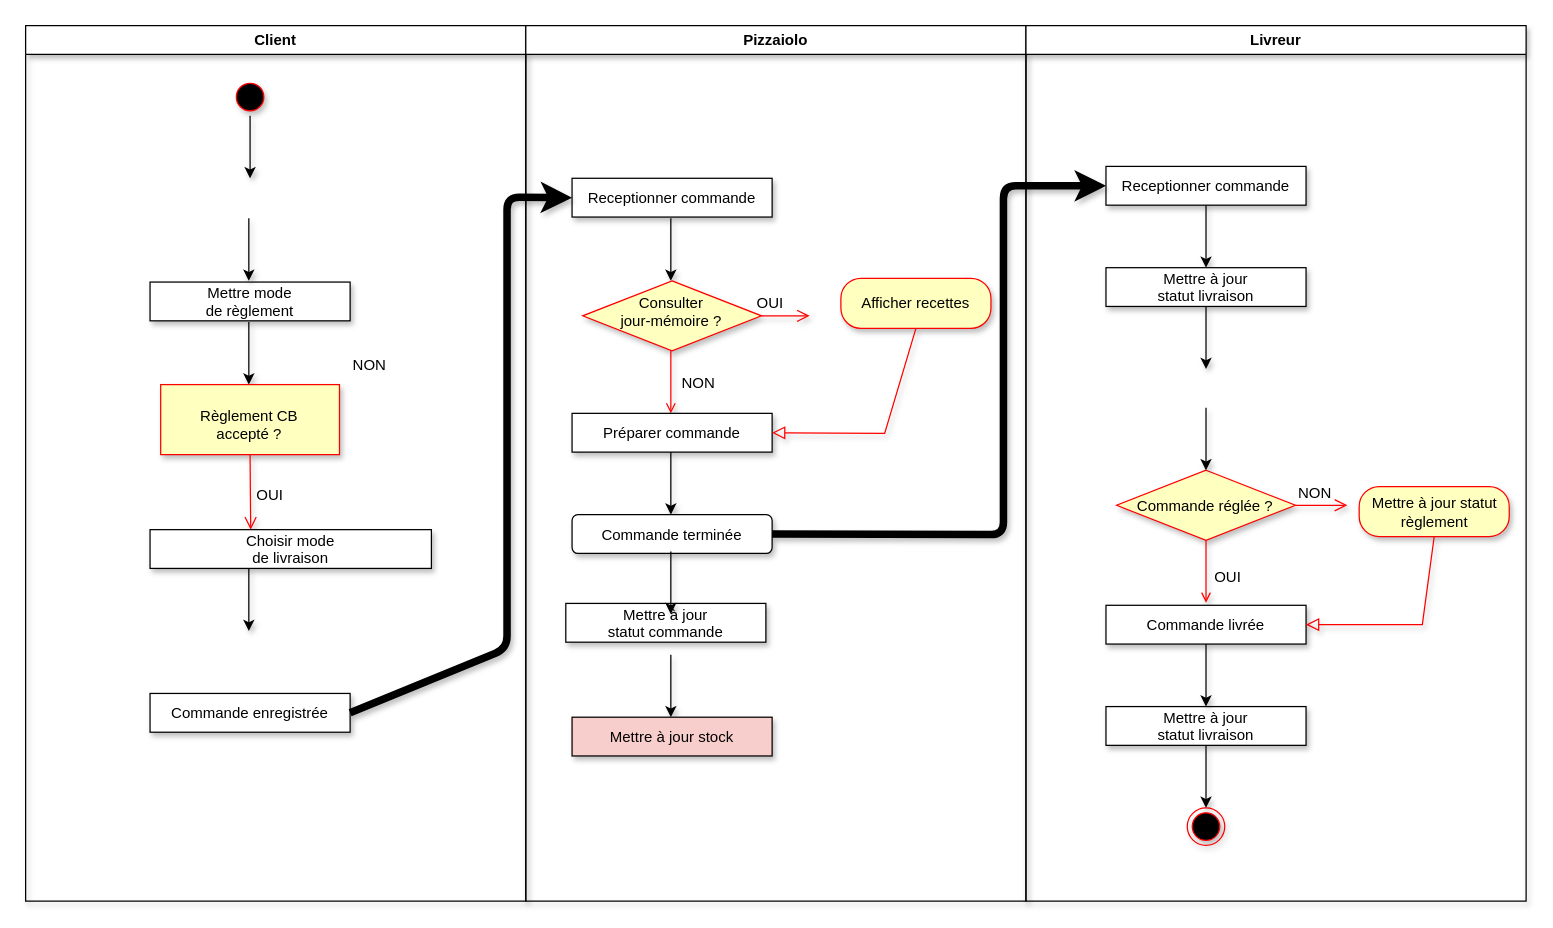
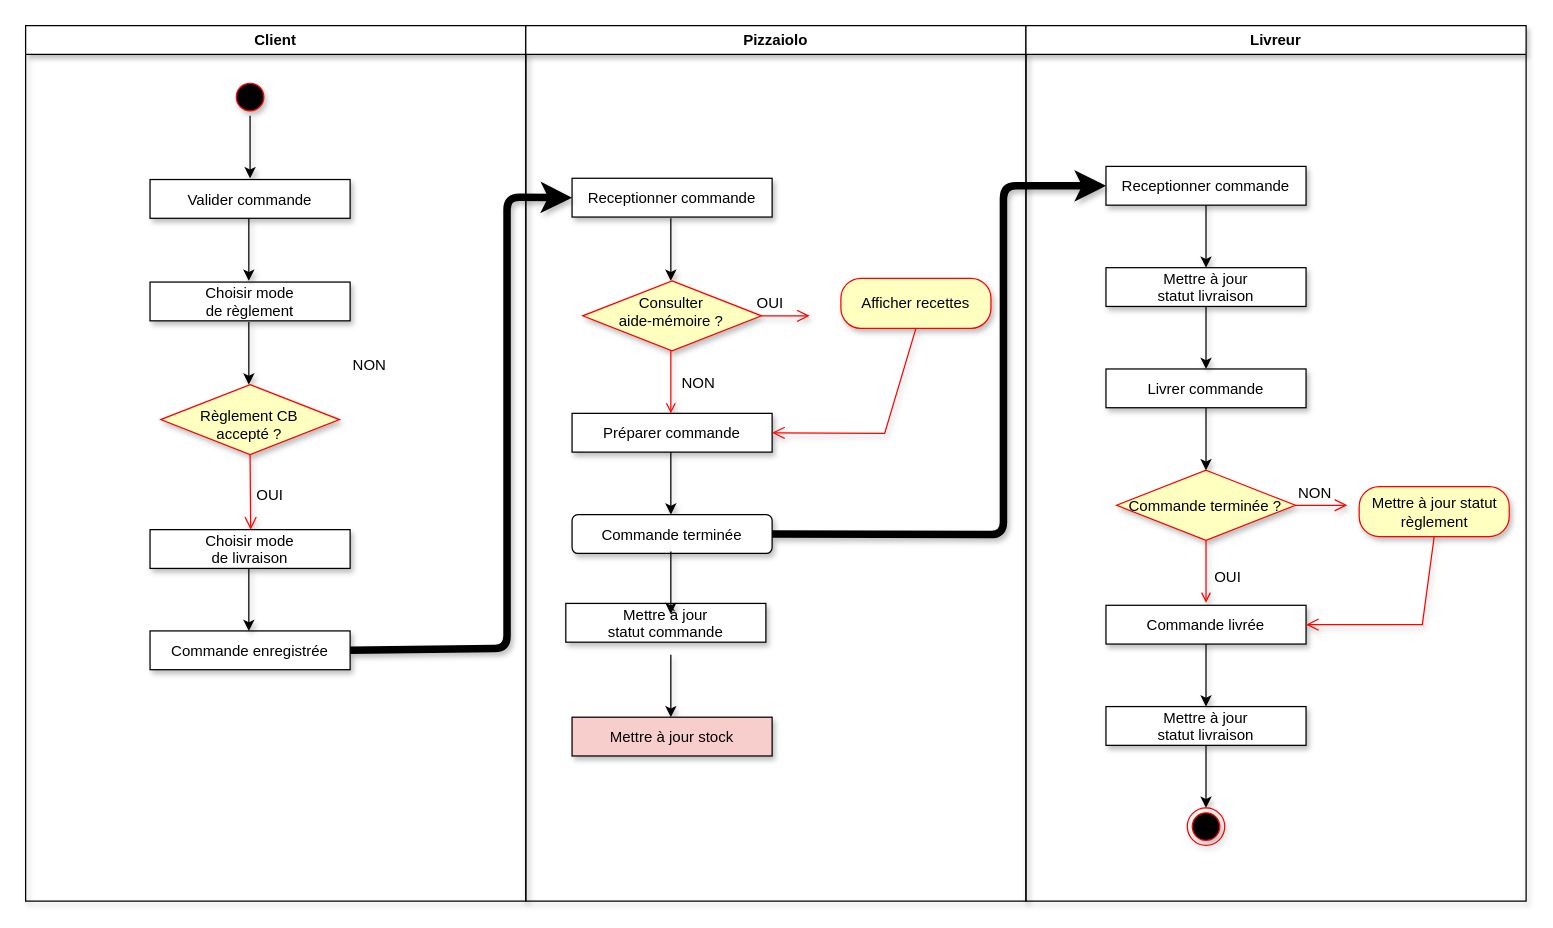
+ <mxCell id="5" value="Valider commande" style="labelBackgroundColor=none;shadow=1;" parent="2" vertex="1"><mxGeometry x="99.5" y="123" width="160" height="31" as="geometry" /></mxCell>
- <mxCell id="6" value="Mettre mode &#10;de règlement" style="labelBackgroundColor=none;shadow=1;" parent="2" vertex="1"><mxGeometry x="99.5" y="205" width="160" height="31" as="geometry" /></mxCell>
+ <mxCell id="6" value="Choisir mode &#10;de règlement" style="labelBackgroundColor=none;shadow=1;" parent="2" vertex="1"><mxGeometry x="99.5" y="205" width="160" height="31" as="geometry" /></mxCell>
- <mxCell id="19" value="Consulter &#10;jour-mémoire ? " style="rhombus;fillColor=#ffffc0;strokeColor=#ff0000;spacing=2;spacingRight=1;spacingBottom=-8;labelBackgroundColor=none;shadow=1;spacingTop=-15;" parent="16" vertex="1"><mxGeometry x="45.5" y="204" width="143" height="56" as="geometry" /></mxCell>
+ <mxCell id="19" value="Consulter &#10;aide-mémoire ? " style="rhombus;fillColor=#ffffc0;strokeColor=#ff0000;spacing=2;spacingRight=1;spacingBottom=-8;labelBackgroundColor=none;shadow=1;spacingTop=-15;" parent="16" vertex="1"><mxGeometry x="45.5" y="204" width="143" height="56" as="geometry" /></mxCell>
+ <mxCell id="36" value="Livrer commande" style="labelBackgroundColor=none;shadow=1;" parent="33" vertex="1"><mxGeometry x="64" y="274.5" width="160" height="31" as="geometry" /></mxCell>
- <mxCell id="9" value="Règlement CB&#10;accepté ?" style="fillColor=#ffffc0;strokeColor=#ff0000;spacing=2;spacingRight=1;spacingBottom=-8;labelBackgroundColor=none;shadow=1;rounded=0;" parent="2" vertex="1"><mxGeometry x="108" y="287" width="143" height="56" as="geometry" /></mxCell>
+ <mxCell id="9" value="Règlement CB&#10;accepté ?" style="rhombus;fillColor=#ffffc0;strokeColor=#ff0000;spacing=2;spacingRight=1;spacingBottom=-8;labelBackgroundColor=none;shadow=1;" parent="2" vertex="1"><mxGeometry x="108" y="287" width="143" height="56" as="geometry" /></mxCell>
- <mxCell id="30" value="" style="elbow=horizontal;verticalAlign=bottom;endArrow=block;endSize=8;strokeColor=#FF0000;endFill=0;rounded=0;labelBackgroundColor=none;exitX=0.5;exitY=1;exitDx=0;exitDy=0;entryX=1;entryY=0.5;entryDx=0;entryDy=0;shadow=1;" parent="16" source="22" target="25" edge="1"><mxGeometry x="-665.5" y="-60" as="geometry"><mxPoint x="237" y="242" as="targetPoint" /><mxPoint x="199" y="242" as="sourcePoint" /><Array as="points"><mxPoint x="287" y="326" /></Array></mxGeometry></mxCell>
+ <mxCell id="30" value="" style="elbow=horizontal;verticalAlign=bottom;endArrow=open;endSize=8;strokeColor=#FF0000;endFill=0;rounded=0;labelBackgroundColor=none;exitX=0.5;exitY=1;exitDx=0;exitDy=0;entryX=1;entryY=0.5;entryDx=0;entryDy=0;shadow=1;" parent="16" source="22" target="25" edge="1"><mxGeometry x="-665.5" y="-60" as="geometry"><mxPoint x="237" y="242" as="targetPoint" /><mxPoint x="199" y="242" as="sourcePoint" /><Array as="points"><mxPoint x="287" y="326" /></Array></mxGeometry></mxCell>
- <mxCell id="39" value="Commande réglée ?" style="rhombus;fillColor=#ffffc0;strokeColor=#ff0000;spacing=2;spacingRight=1;spacingBottom=0;labelBackgroundColor=none;shadow=1;" parent="33" vertex="1"><mxGeometry x="72.5" y="355.5" width="143" height="56" as="geometry" /></mxCell>
+ <mxCell id="39" value="Commande terminée ?" style="rhombus;fillColor=#ffffc0;strokeColor=#ff0000;spacing=2;spacingRight=1;spacingBottom=0;labelBackgroundColor=none;shadow=1;" parent="33" vertex="1"><mxGeometry x="72.5" y="355.5" width="143" height="56" as="geometry" /></mxCell>
- <mxCell id="12" value="Choisir mode&#10;de livraison" style="labelBackgroundColor=none;shadow=1;" parent="2" vertex="1"><mxGeometry x="99.5" y="403" width="225" height="31" as="geometry" /></mxCell>
+ <mxCell id="12" value="Choisir mode&#10;de livraison" style="labelBackgroundColor=none;shadow=1;" parent="2" vertex="1"><mxGeometry x="99.5" y="403" width="160" height="31" as="geometry" /></mxCell>
- <mxCell id="46" value="" style="elbow=horizontal;verticalAlign=bottom;endArrow=block;endSize=8;strokeColor=#FF0000;endFill=0;rounded=0;labelBackgroundColor=none;exitX=0.5;exitY=1;exitDx=0;exitDy=0;entryX=1;entryY=0.5;entryDx=0;entryDy=0;shadow=1;" parent="33" source="43" target="45" edge="1"><mxGeometry x="-1542.5" y="3.5" as="geometry"><mxPoint x="236.5" y="425.5" as="targetPoint" /><mxPoint x="195" y="425.5" as="sourcePoint" /><Array as="points"><mxPoint x="317" y="479" /></Array></mxGeometry></mxCell>
+ <mxCell id="46" value="" style="elbow=horizontal;verticalAlign=bottom;endArrow=open;endSize=8;strokeColor=#FF0000;endFill=0;rounded=0;labelBackgroundColor=none;exitX=0.5;exitY=1;exitDx=0;exitDy=0;entryX=1;entryY=0.5;entryDx=0;entryDy=0;shadow=1;" parent="33" source="43" target="45" edge="1"><mxGeometry x="-1542.5" y="3.5" as="geometry"><mxPoint x="236.5" y="425.5" as="targetPoint" /><mxPoint x="195" y="425.5" as="sourcePoint" /><Array as="points"><mxPoint x="317" y="479" /></Array></mxGeometry></mxCell>
- <mxCell id="13" value="Commande enregistrée" style="labelBackgroundColor=none;shadow=1;" parent="2" vertex="1"><mxGeometry x="99.5" y="534" width="160" height="31" as="geometry" /></mxCell>
+ <mxCell id="13" value="Commande enregistrée" style="labelBackgroundColor=none;shadow=1;" parent="2" vertex="1"><mxGeometry x="99.5" y="484" width="160" height="31" as="geometry" /></mxCell>
